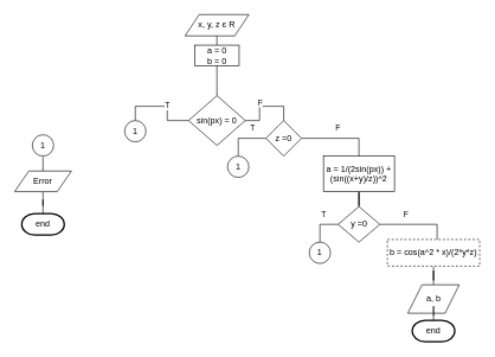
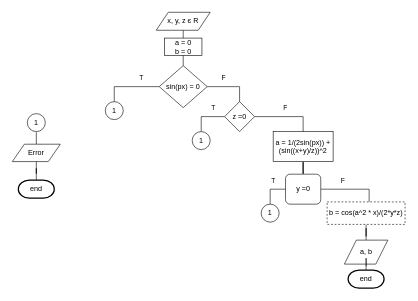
- <mxCell id="8" value="sin(px) = 0" style="rhombus;whiteSpace=wrap;html=1;" parent="1" vertex="1"><mxGeometry x="265" y="134" width="80" height="70" as="geometry" /></mxCell>
+ <mxCell id="8" value="sin(px) = 0" style="rhombus;whiteSpace=wrap;html=1;" parent="1" vertex="1"><mxGeometry x="265" y="109" width="80" height="70" as="geometry" /></mxCell>
- <mxCell id="22" value="y =0" style="rhombus;whiteSpace=wrap;html=1;" parent="1" vertex="1"><mxGeometry x="475.63" y="290" width="58.75" height="50" as="geometry" /></mxCell>
+ <mxCell id="22" value="y =0" style="whiteSpace=wrap;html=1;rounded=1;" parent="1" vertex="1"><mxGeometry x="475.63" y="290" width="58.75" height="50" as="geometry" /></mxCell>
